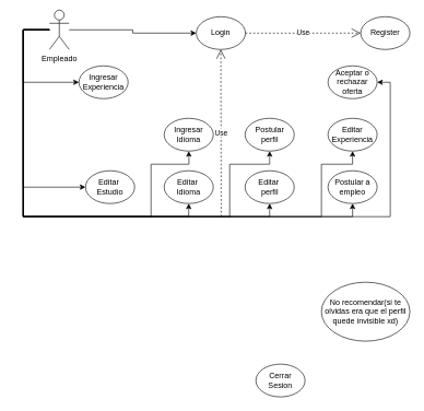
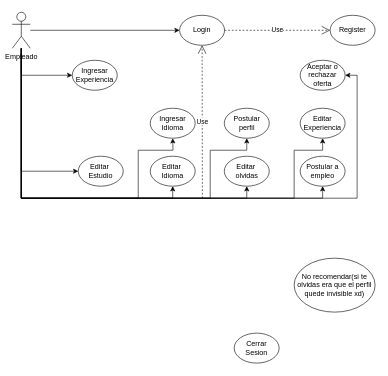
- <mxCell id="12" value="Empleado" style="shape=umlActor;verticalLabelPosition=bottom;verticalAlign=top;html=1;outlineConnect=0;" vertex="1" parent="1"><mxGeometry x="75" y="15" width="30" height="60" as="geometry" /></mxCell>
+ <mxCell id="12" value="Empleado" style="shape=umlActor;verticalLabelPosition=bottom;verticalAlign=top;html=1;outlineConnect=0;" vertex="1" parent="1"><mxGeometry x="20" y="20" width="30" height="60" as="geometry" /></mxCell>
- <mxCell id="24" value="Editar&amp;nbsp;&lt;br&gt;perfil" style="ellipse;whiteSpace=wrap;html=1;" vertex="1" parent="1"><mxGeometry x="373.5" y="260" width="75" height="50" as="geometry" /></mxCell>
+ <mxCell id="24" value="Editar&amp;nbsp;&lt;br&gt;olvidas" style="ellipse;whiteSpace=wrap;html=1;" vertex="1" parent="1"><mxGeometry x="373.5" y="260" width="75" height="50" as="geometry" /></mxCell>
